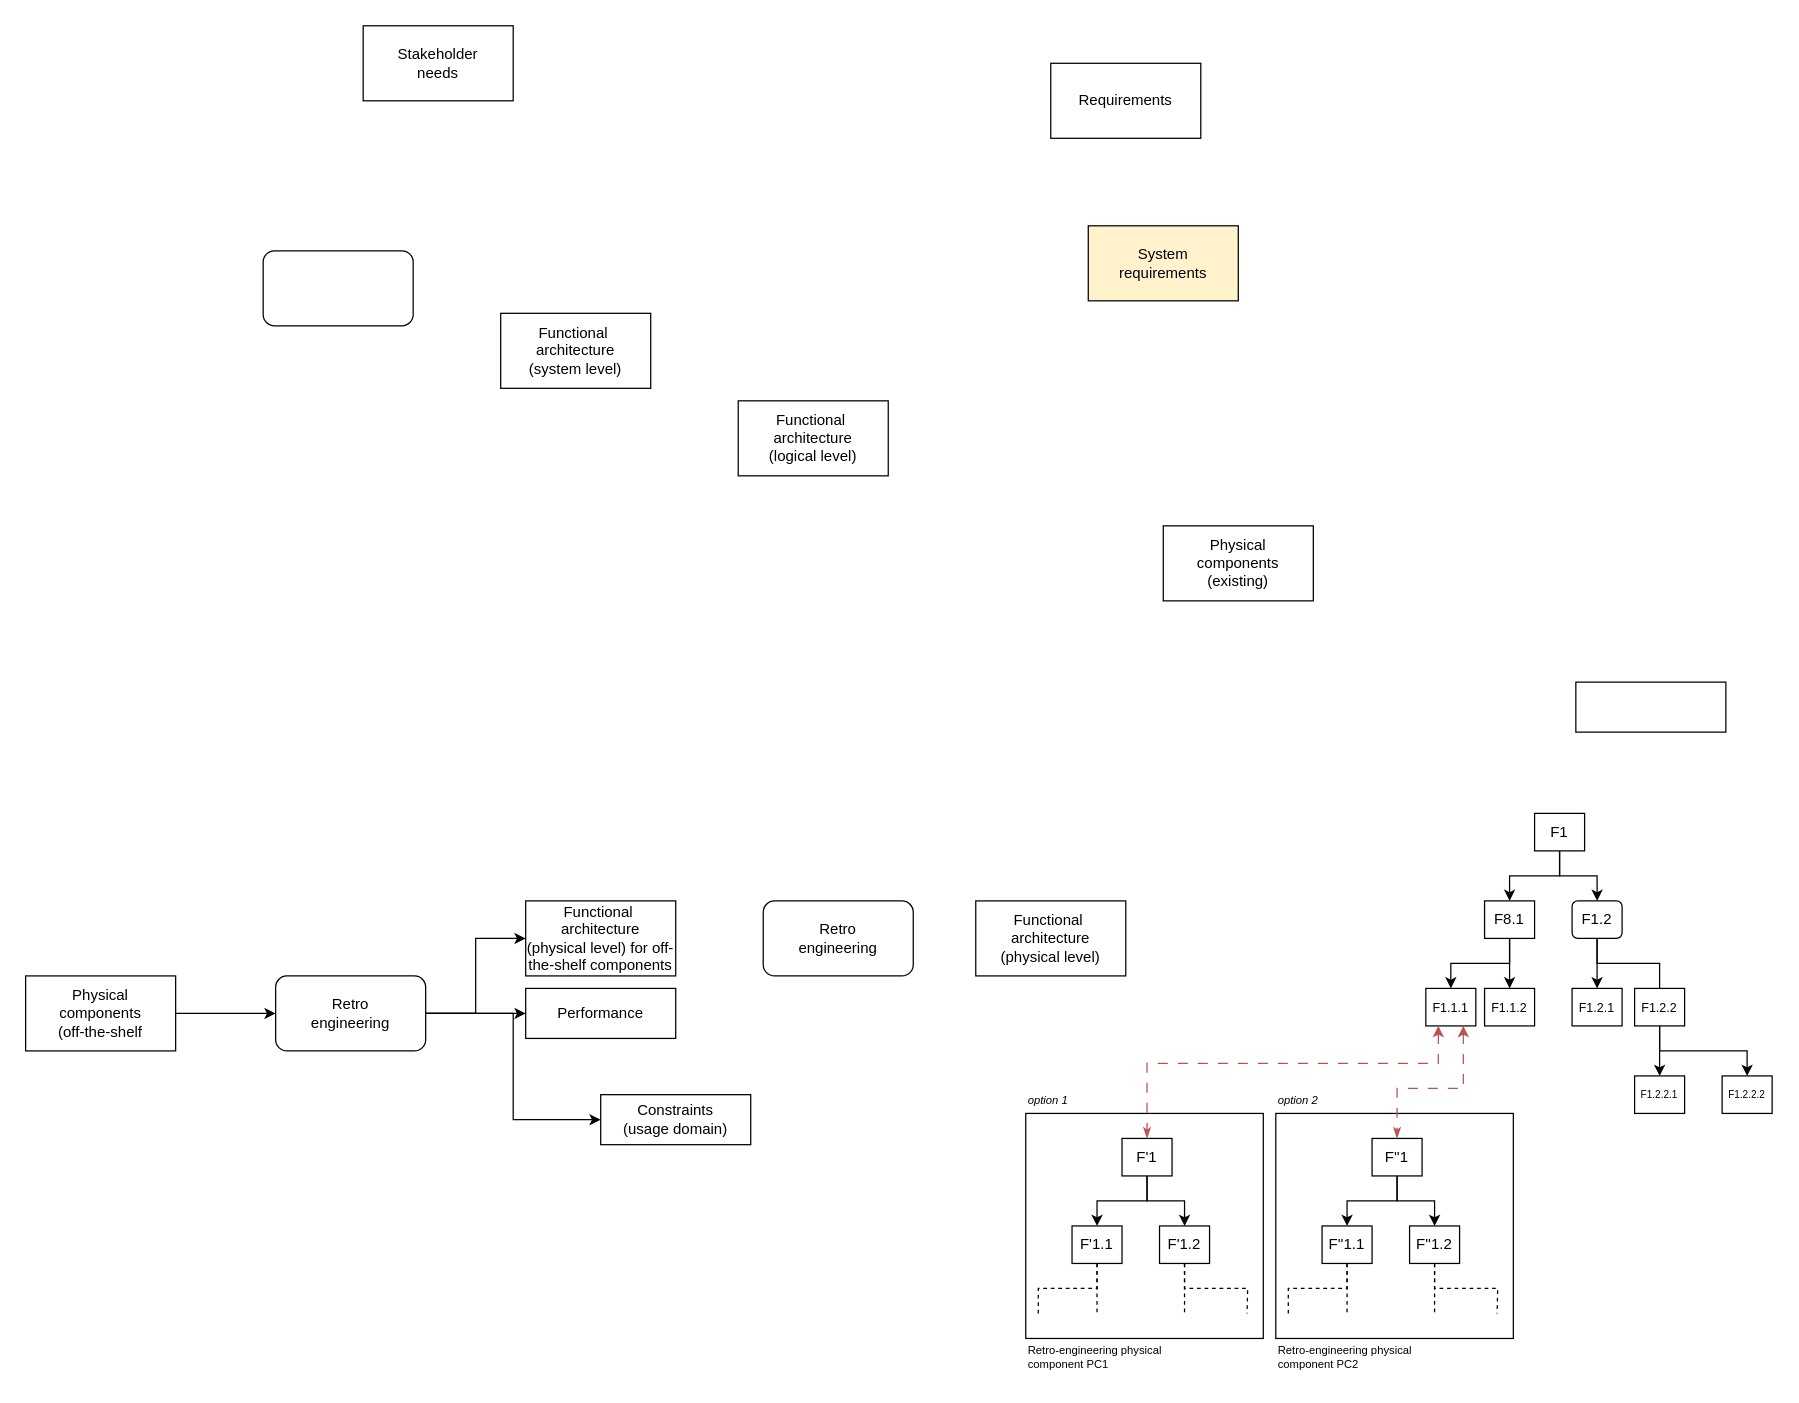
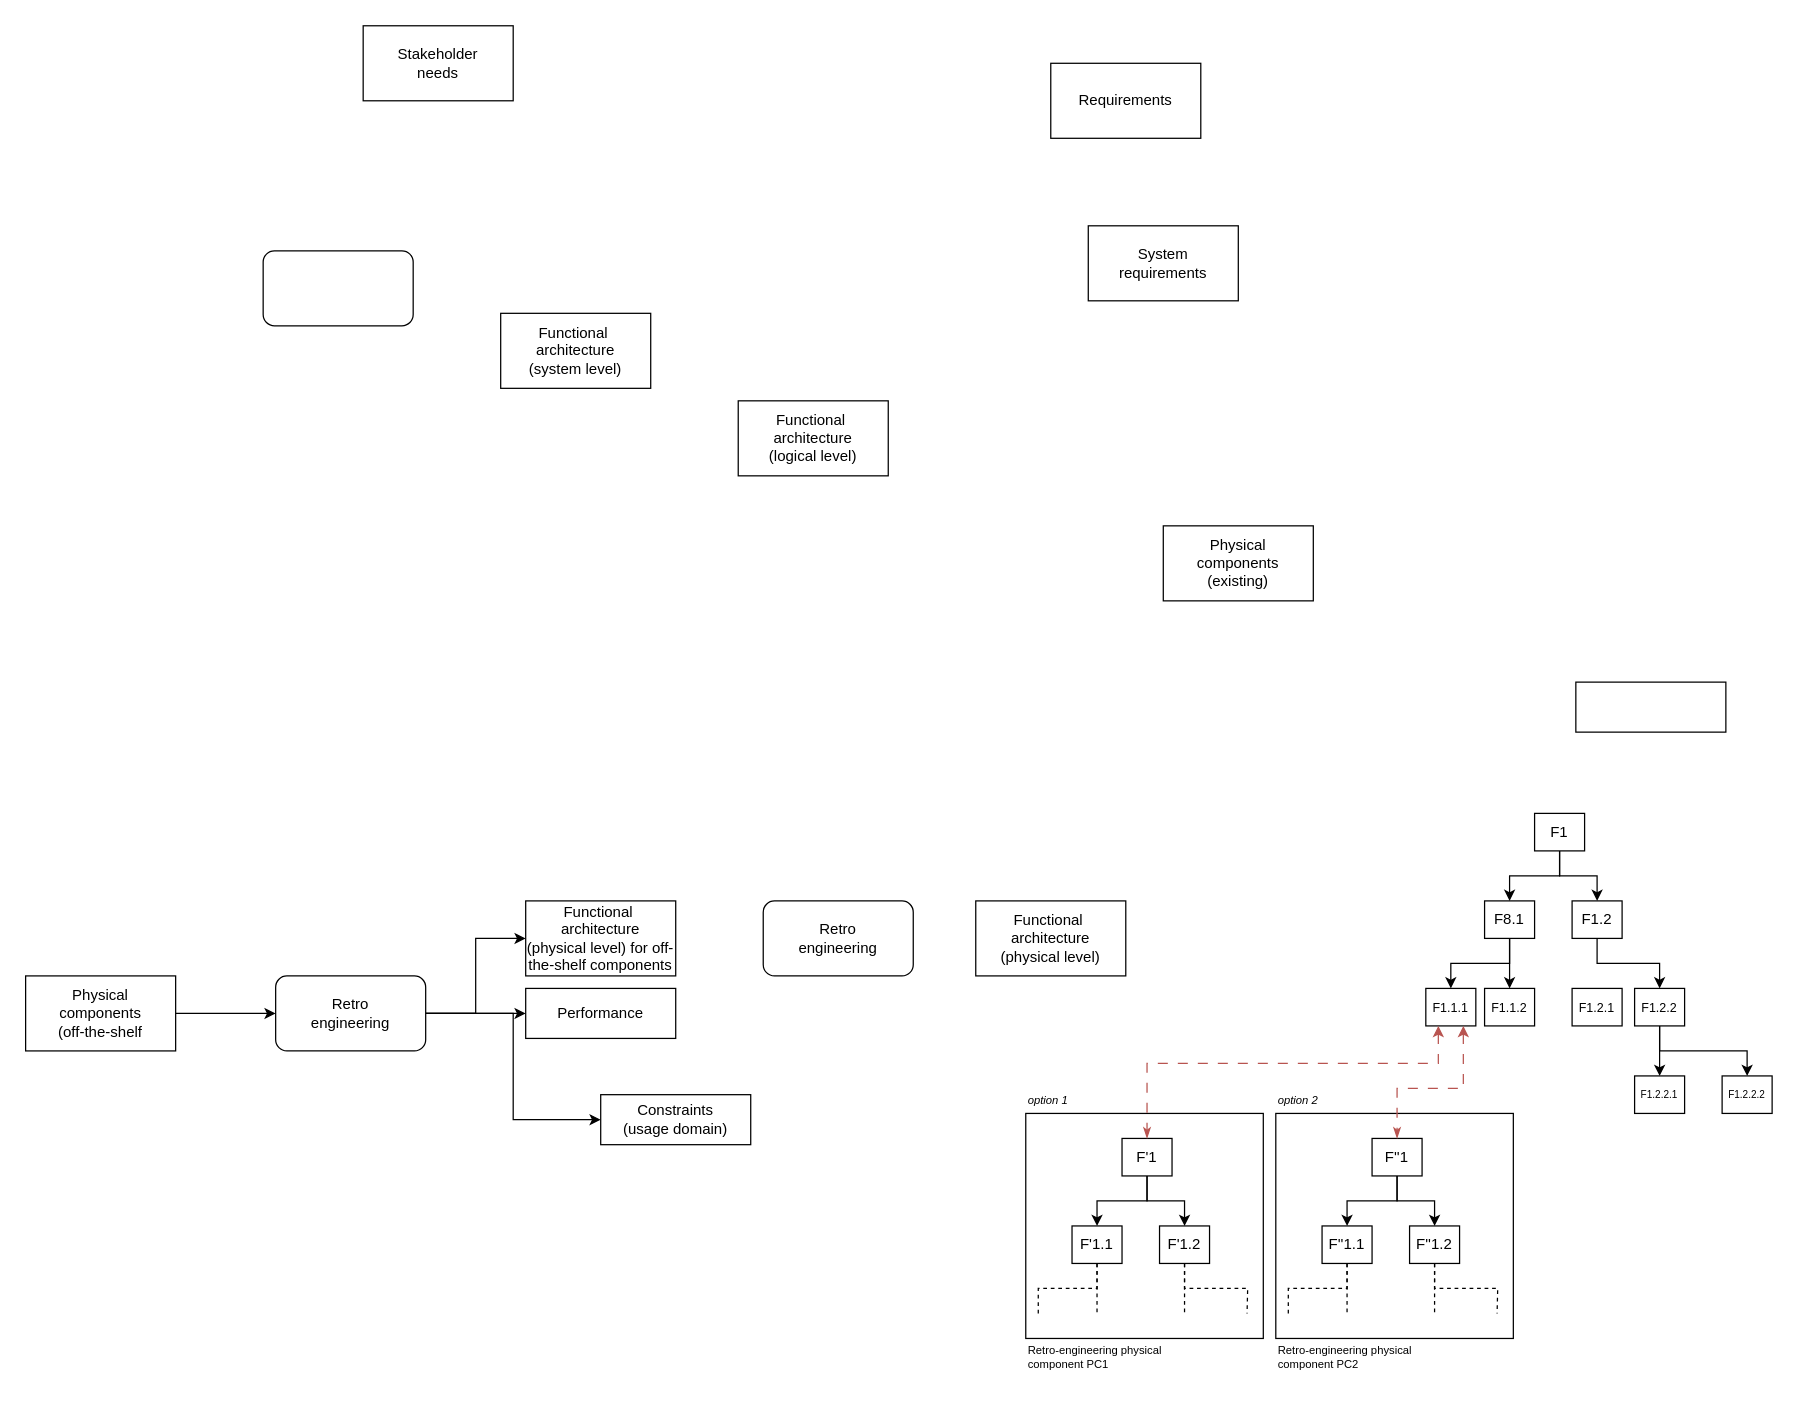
- <mxCell id="15" value="System &lt;br&gt;requirements" style="rounded=0;whiteSpace=wrap;html=1;fillColor=#fff2cc;" vertex="1" parent="1"><mxGeometry x="870" y="180" width="120" height="60" as="geometry" /></mxCell>
+ <mxCell id="15" value="System &lt;br&gt;requirements" style="rounded=0;whiteSpace=wrap;html=1;" vertex="1" parent="1"><mxGeometry x="870" y="180" width="120" height="60" as="geometry" /></mxCell>
- <mxCell id="28" value="F1.2" style="whiteSpace=wrap;html=1;rounded=1;" vertex="1" parent="1"><mxGeometry x="1257" y="720" width="40" height="30" as="geometry" /></mxCell>
+ <mxCell id="28" value="F1.2" style="rounded=0;whiteSpace=wrap;html=1;" vertex="1" parent="1"><mxGeometry x="1257" y="720" width="40" height="30" as="geometry" /></mxCell>
- <mxCell id="26" style="edgeStyle=orthogonalEdgeStyle;rounded=0;orthogonalLoop=1;jettySize=auto;html=1;exitX=0.5;exitY=1;exitDx=0;exitDy=0;entryX=0.5;entryY=0;entryDx=0;entryDy=0;" edge="1" parent="1" source="28" target="31"><mxGeometry relative="1" as="geometry" /></mxCell>
- <mxCell id="27" style="edgeStyle=orthogonalEdgeStyle;rounded=0;orthogonalLoop=1;jettySize=auto;html=1;entryX=0.5;entryY=0;entryDx=0;entryDy=0;exitX=0.5;exitY=1;exitDx=0;exitDy=0;endArrow=none;" edge="1" parent="1" source="28" target="34"><mxGeometry relative="1" as="geometry" /></mxCell>
+ <mxCell id="27" style="edgeStyle=orthogonalEdgeStyle;rounded=0;orthogonalLoop=1;jettySize=auto;html=1;entryX=0.5;entryY=0;entryDx=0;entryDy=0;exitX=0.5;exitY=1;exitDx=0;exitDy=0;" edge="1" parent="1" source="28" target="34"><mxGeometry relative="1" as="geometry" /></mxCell>
